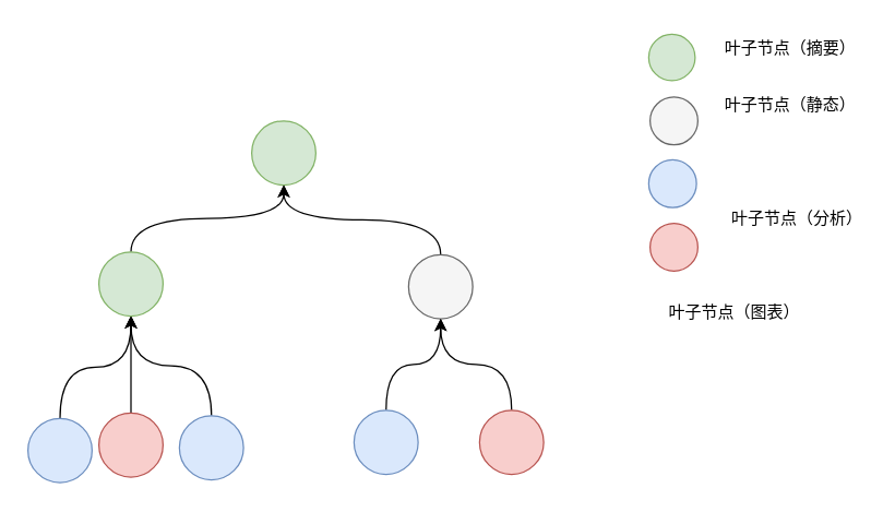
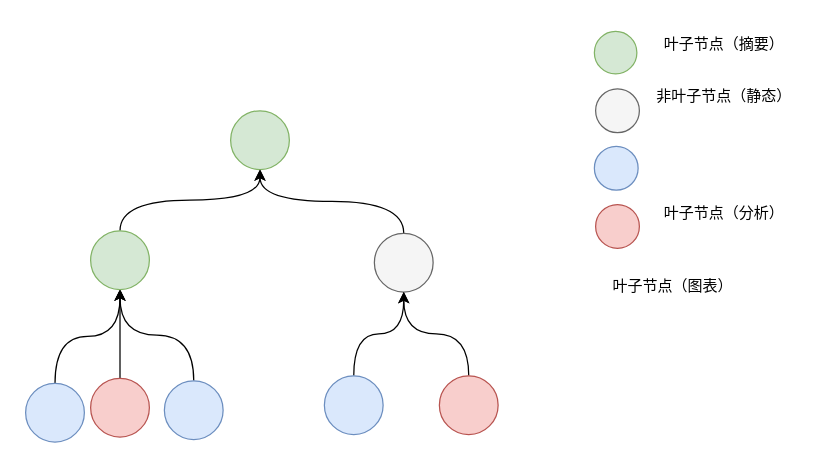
- <mxCell id="22" value="叶子节点（静态）" style="text;html=1;align=center;verticalAlign=middle;whiteSpace=wrap;rounded=0;" vertex="1" parent="1"><mxGeometry x="524" y="62" width="110" height="30" as="geometry" /></mxCell>
+ <mxCell id="22" value="非叶子节点（静态）" style="text;html=1;align=center;verticalAlign=middle;whiteSpace=wrap;rounded=0;" vertex="1" parent="1"><mxGeometry x="524" y="62" width="110" height="30" as="geometry" /></mxCell>
- <mxCell id="24" value="叶子节点（分析）" style="text;html=1;align=center;verticalAlign=middle;whiteSpace=wrap;rounded=0;" vertex="1" parent="1"><mxGeometry x="529" y="145" width="110" height="30" as="geometry" /></mxCell>
+ <mxCell id="24" value="叶子节点（分析）" style="text;html=1;align=center;verticalAlign=middle;whiteSpace=wrap;rounded=0;" vertex="1" parent="1"><mxGeometry x="524" y="155" width="110" height="30" as="geometry" /></mxCell>
